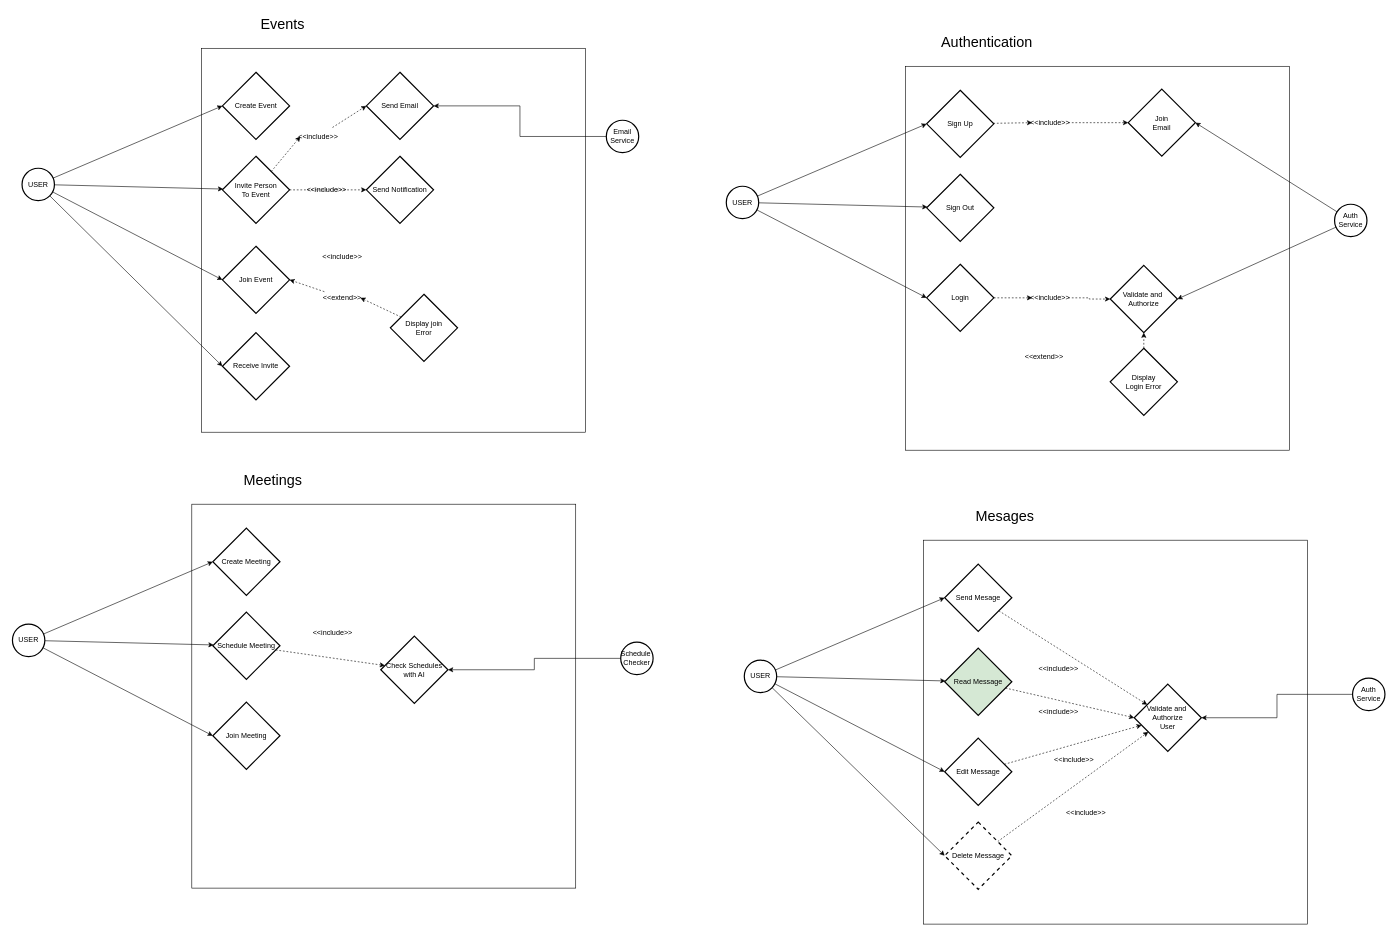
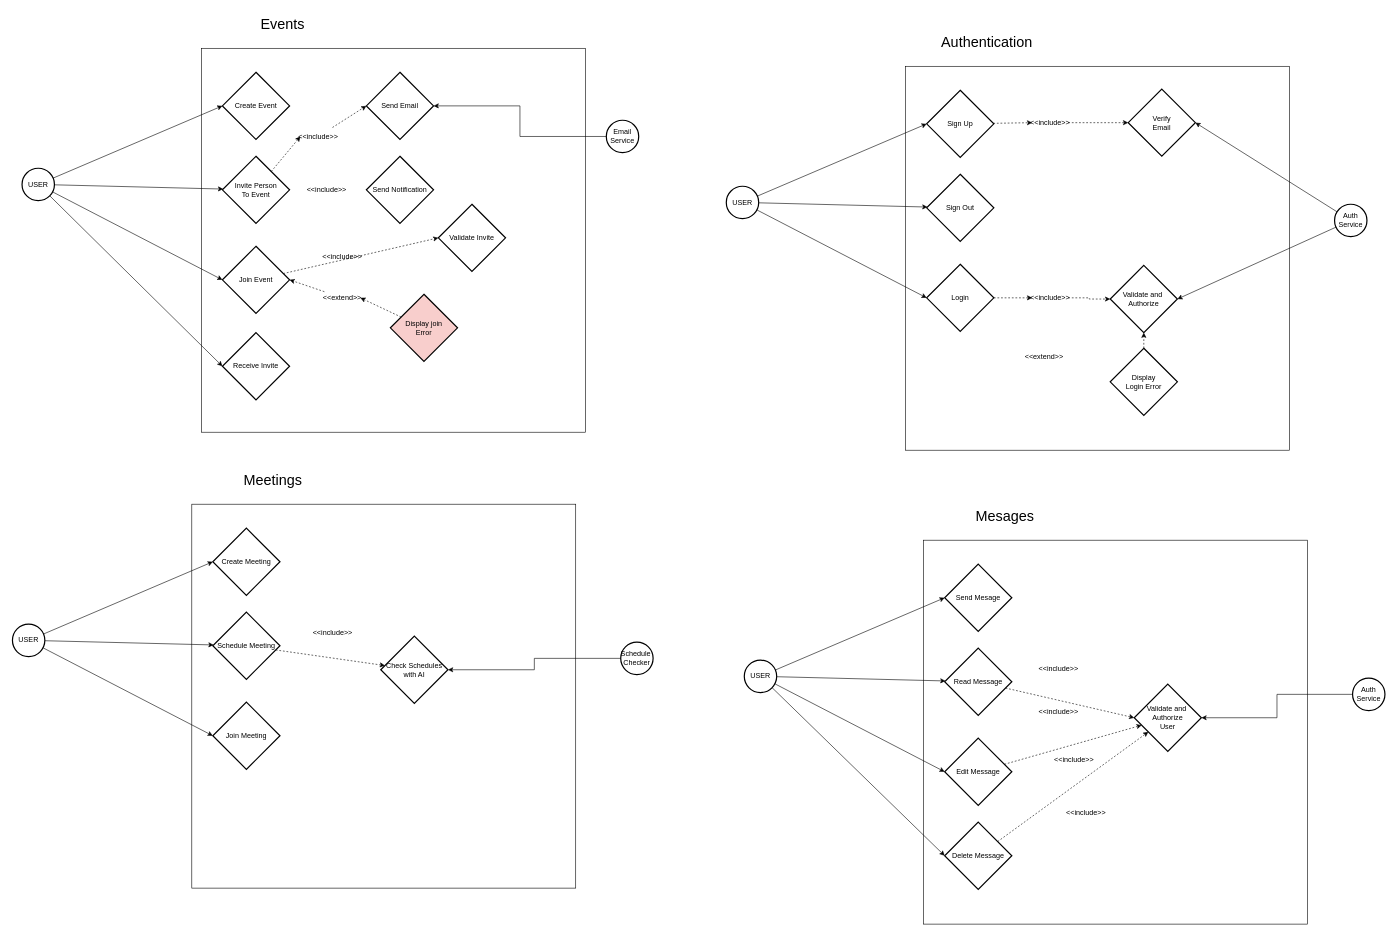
- <mxCell id="71" value="Join&#10;Email" style="rhombus;strokeWidth=2;whiteSpace=wrap;" vertex="1" parent="1"><mxGeometry x="1880" y="148" width="112" height="112" as="geometry" /></mxCell>
+ <mxCell id="71" value="Verify&#10;Email" style="rhombus;strokeWidth=2;whiteSpace=wrap;" vertex="1" parent="1"><mxGeometry x="1880" y="148" width="112" height="112" as="geometry" /></mxCell>
- <mxCell id="11" style="edgeStyle=orthogonalEdgeStyle;rounded=0;orthogonalLoop=1;jettySize=auto;html=1;dashed=1;" edge="1" parent="1" source="12" target="83"><mxGeometry relative="1" as="geometry" /></mxCell>
+ <mxCell id="15" value="Validate Invite" style="rhombus;strokeWidth=2;whiteSpace=wrap;" vertex="1" parent="1"><mxGeometry x="730" y="340" width="112" height="112" as="geometry" /></mxCell>
+ <mxCell id="13" style="rounded=0;orthogonalLoop=1;jettySize=auto;html=1;entryX=0;entryY=0.5;entryDx=0;entryDy=0;dashed=1;" edge="1" parent="1" source="14" target="15"><mxGeometry relative="1" as="geometry" /></mxCell>
- <mxCell id="77" value="Display join&#10;Error" style="rhombus;strokeWidth=2;whiteSpace=wrap;" vertex="1" parent="1"><mxGeometry x="650" y="490" width="112" height="112" as="geometry" /></mxCell>
+ <mxCell id="77" value="Display join&#10;Error" style="rhombus;strokeWidth=2;whiteSpace=wrap;fillColor=#f8cecc;" vertex="1" parent="1"><mxGeometry x="650" y="490" width="112" height="112" as="geometry" /></mxCell>
- <mxCell id="52" style="rounded=0;orthogonalLoop=1;jettySize=auto;html=1;dashed=1;" edge="1" parent="1" source="53" target="59"><mxGeometry relative="1" as="geometry" /></mxCell>
- <mxCell id="56" value="Read Message" style="rhombus;strokeWidth=2;whiteSpace=wrap;fillColor=#d5e8d4;" vertex="1" parent="1"><mxGeometry x="1574" y="1080" width="112" height="112" as="geometry" /></mxCell>
+ <mxCell id="56" value="Read Message" style="rhombus;strokeWidth=2;whiteSpace=wrap;" vertex="1" parent="1"><mxGeometry x="1574" y="1080" width="112" height="112" as="geometry" /></mxCell>
- <mxCell id="64" value="Delete Message" style="rhombus;strokeWidth=2;whiteSpace=wrap;dashed=1;" vertex="1" parent="1"><mxGeometry x="1574" y="1370" width="112" height="112" as="geometry" /></mxCell>
+ <mxCell id="64" value="Delete Message" style="rhombus;strokeWidth=2;whiteSpace=wrap;" vertex="1" parent="1"><mxGeometry x="1574" y="1370" width="112" height="112" as="geometry" /></mxCell>
